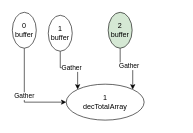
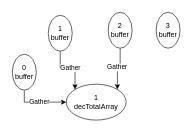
- <mxCell id="3" value="0&lt;div&gt;buffer&lt;/div&gt;" style="ellipse;whiteSpace=wrap;html=1;" vertex="1" parent="1"><mxGeometry x="20" y="20" width="40" height="60" as="geometry" /></mxCell>
+ <mxCell id="3" value="0&lt;div&gt;buffer&lt;/div&gt;" style="ellipse;whiteSpace=wrap;html=1;" vertex="1" parent="1"><mxGeometry x="20" y="90" width="40" height="60" as="geometry" /></mxCell>
- <mxCell id="7" value="2&lt;div&gt;buffer&lt;/div&gt;" style="ellipse;whiteSpace=wrap;html=1;fillColor=#d5e8d4;" vertex="1" parent="1"><mxGeometry x="180" y="20" width="40" height="60" as="geometry" /></mxCell>
+ <mxCell id="7" value="2&lt;div&gt;buffer&lt;/div&gt;" style="ellipse;whiteSpace=wrap;html=1;" vertex="1" parent="1"><mxGeometry x="180" y="20" width="40" height="60" as="geometry" /></mxCell>
+ <mxCell id="8" value="3&lt;div&gt;buffer&lt;/div&gt;" style="ellipse;whiteSpace=wrap;html=1;" vertex="1" parent="1"><mxGeometry x="260" y="20" width="40" height="60" as="geometry" /></mxCell>
- <mxCell id="9" value="1&lt;div&gt;decTotalArray&lt;/div&gt;" style="ellipse;whiteSpace=wrap;html=1;" vertex="1" parent="1"><mxGeometry x="110" y="140" width="130" height="60" as="geometry" /></mxCell>
+ <mxCell id="9" value="1&lt;div&gt;decTotalArray&lt;/div&gt;" style="ellipse;whiteSpace=wrap;html=1;" vertex="1" parent="1"><mxGeometry x="110" y="140" width="100" height="60" as="geometry" /></mxCell>
